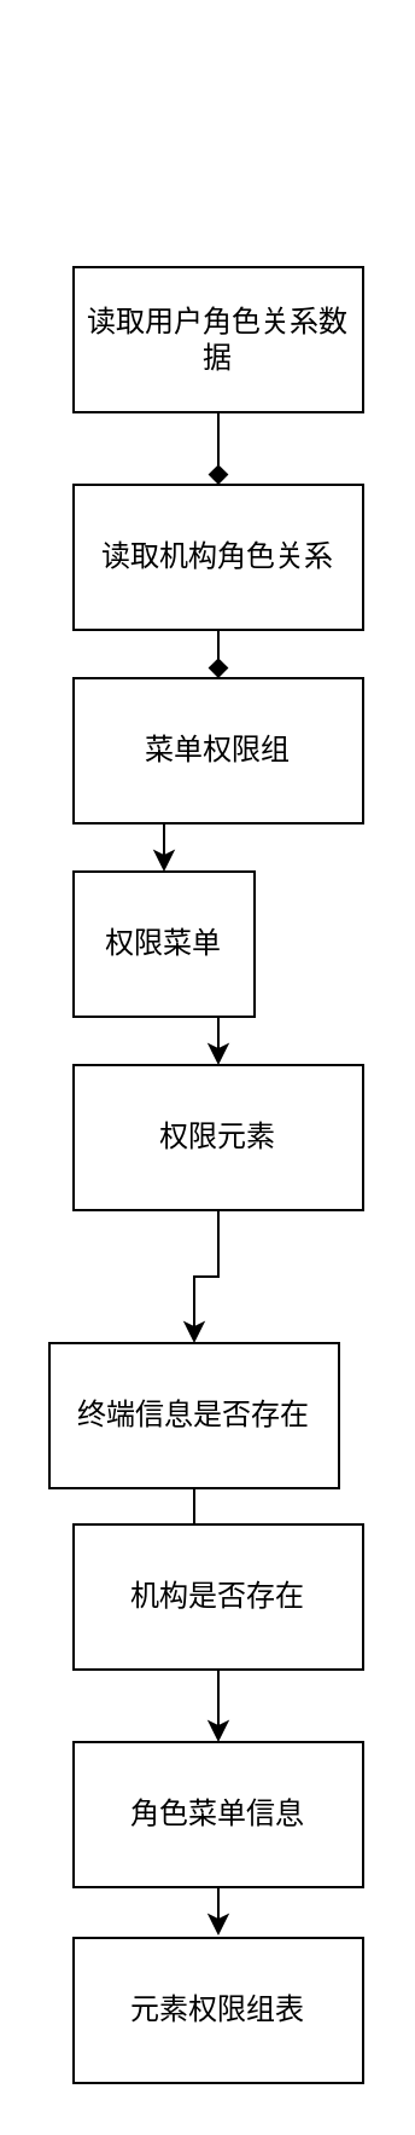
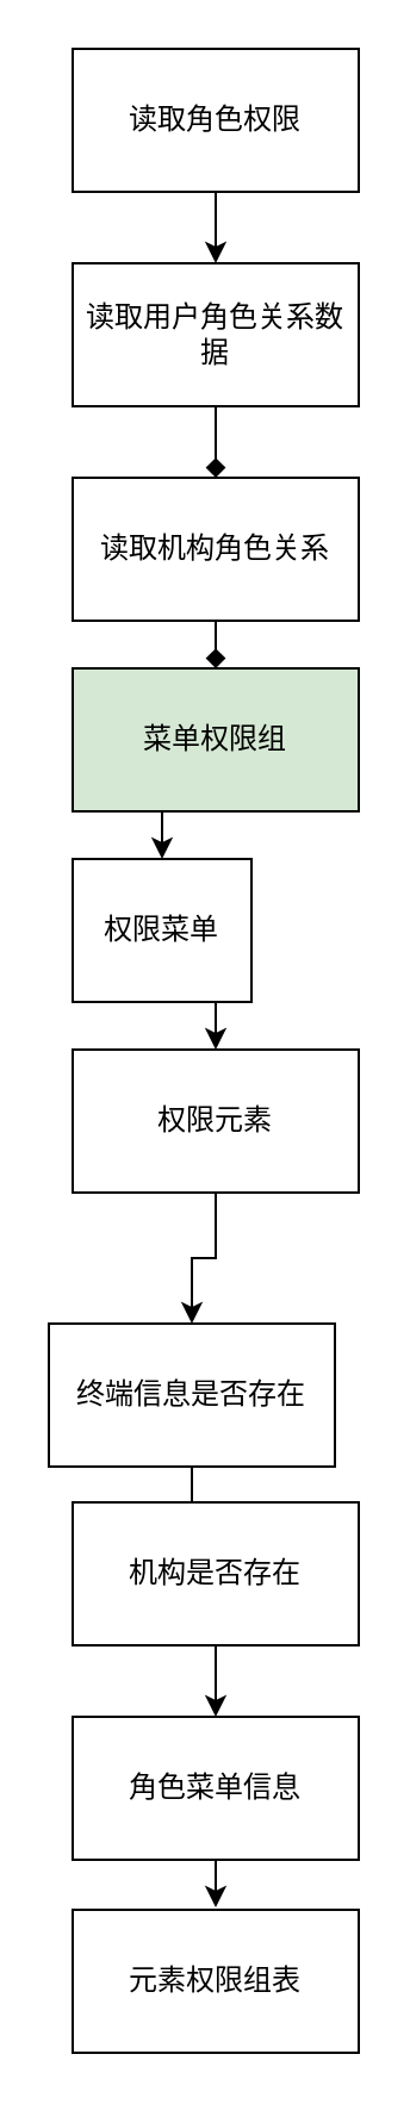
+ <mxCell id="20" value="读取角色权限" style="rounded=0;whiteSpace=wrap;html=1;" parent="1" vertex="1"><mxGeometry x="30" y="20" width="120" height="60" as="geometry" /></mxCell>
+ <mxCell id="19" style="edgeStyle=orthogonalEdgeStyle;rounded=0;orthogonalLoop=1;jettySize=auto;html=1;exitX=0.5;exitY=1;exitDx=0;exitDy=0;entryX=0.5;entryY=0;entryDx=0;entryDy=0;" parent="1" source="20" target="3" edge="1"><mxGeometry relative="1" as="geometry" /></mxCell>
- <mxCell id="7" value="菜单权限组" style="rounded=0;whiteSpace=wrap;html=1;" parent="1" vertex="1"><mxGeometry x="30" y="280" width="120" height="60" as="geometry" /></mxCell>
+ <mxCell id="7" value="菜单权限组" style="rounded=0;whiteSpace=wrap;html=1;fillColor=#d5e8d4;" parent="1" vertex="1"><mxGeometry x="30" y="280" width="120" height="60" as="geometry" /></mxCell>
